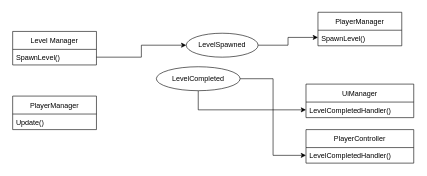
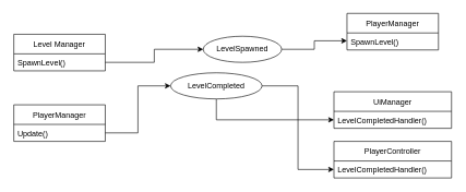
+ <mxCell id="14" style="edgeStyle=orthogonalEdgeStyle;rounded=0;orthogonalLoop=1;jettySize=auto;html=1;entryX=0;entryY=0.5;entryDx=0;entryDy=0;" edge="1" parent="1" source="10" target="13"><mxGeometry relative="1" as="geometry" /></mxCell>
